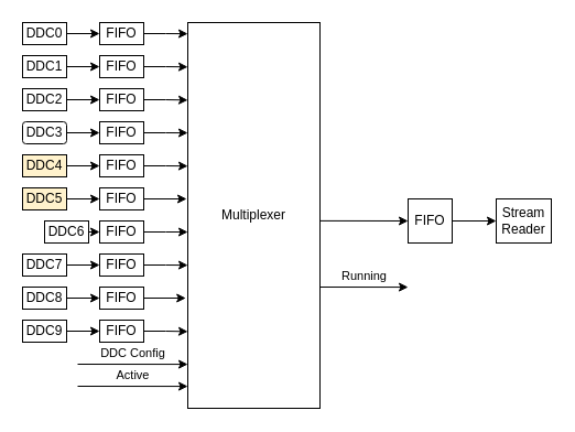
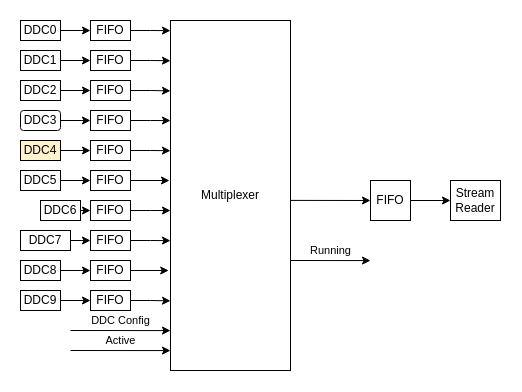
- <mxCell id="23" value="DDC5" style="rounded=0;whiteSpace=wrap;html=1;fillColor=#fff2cc;" parent="1" vertex="1"><mxGeometry x="20" y="170" width="40" height="20" as="geometry" /></mxCell>
+ <mxCell id="23" value="DDC5" style="rounded=0;whiteSpace=wrap;html=1;" parent="1" vertex="1"><mxGeometry x="20" y="170" width="40" height="20" as="geometry" /></mxCell>
- <mxCell id="31" value="DDC7" style="rounded=0;whiteSpace=wrap;html=1;" parent="1" vertex="1"><mxGeometry x="20" y="230" width="40" height="20" as="geometry" /></mxCell>
+ <mxCell id="31" value="DDC7" style="rounded=0;whiteSpace=wrap;html=1;" parent="1" vertex="1"><mxGeometry x="20" y="230" width="50" height="20" as="geometry" /></mxCell>
